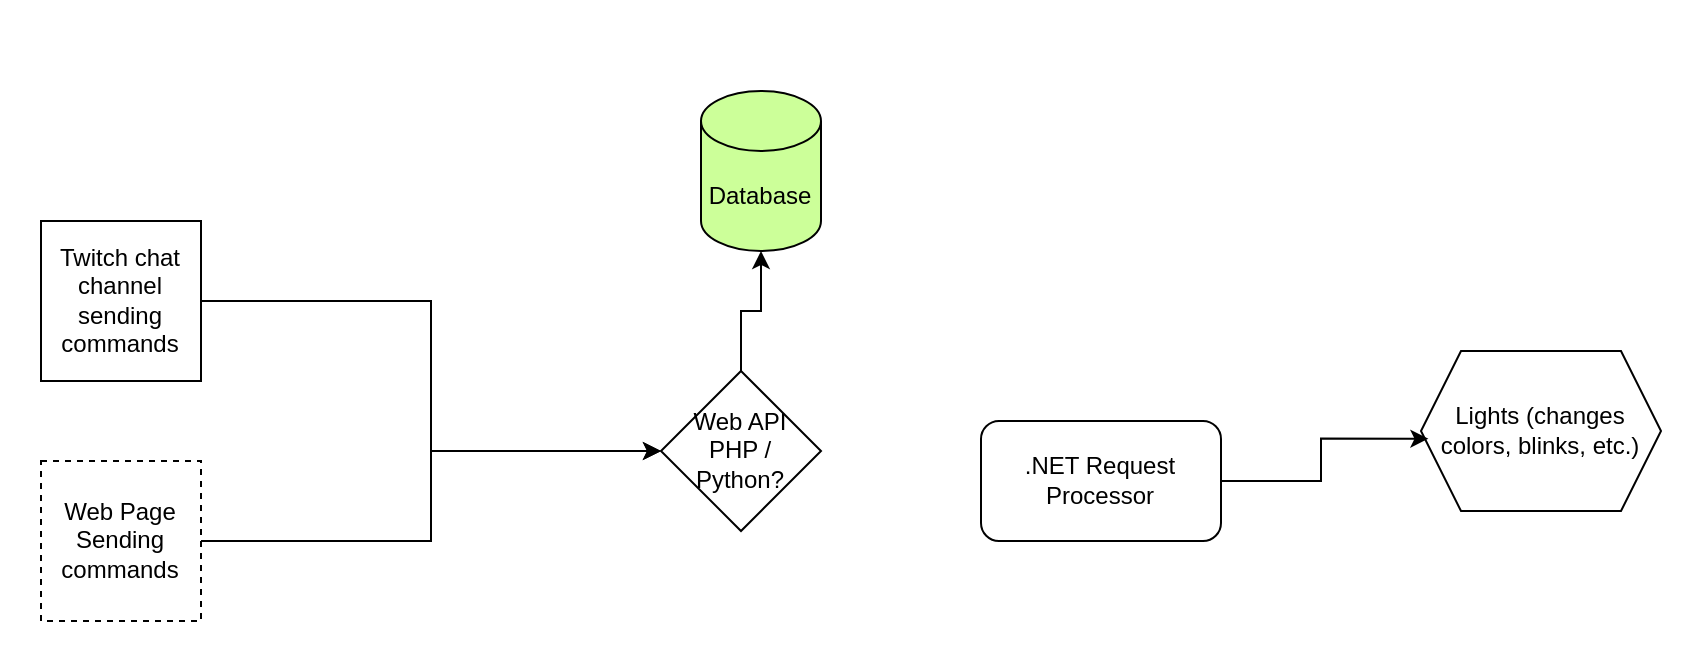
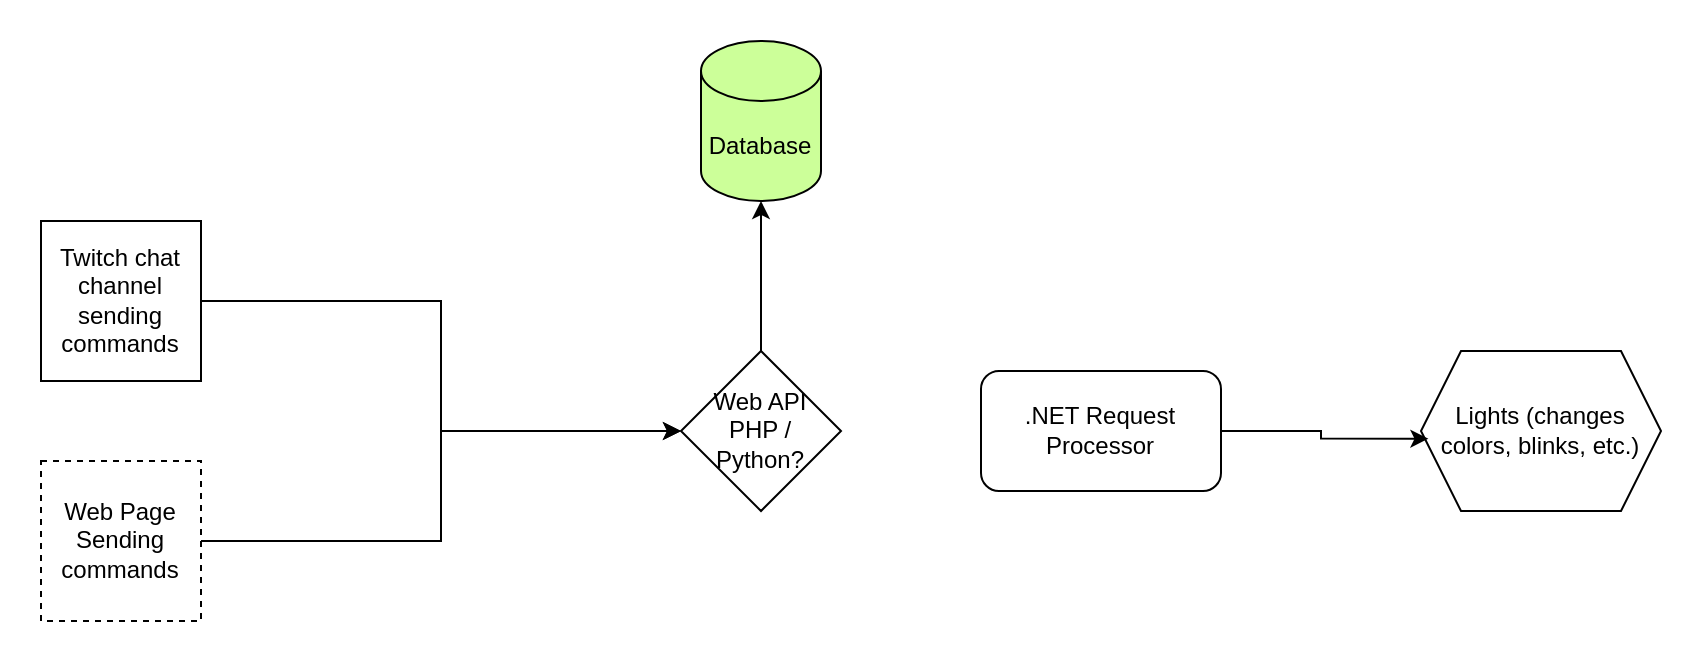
- <mxCell id="7" value="Database" style="shape=cylinder3;whiteSpace=wrap;html=1;boundedLbl=1;backgroundOutline=1;size=15;fillColor=#CCFF99;" vertex="1" parent="1"><mxGeometry x="350" y="45" width="60" height="80" as="geometry" /></mxCell>
+ <mxCell id="7" value="Database" style="shape=cylinder3;whiteSpace=wrap;html=1;boundedLbl=1;backgroundOutline=1;size=15;fillColor=#CCFF99;" vertex="1" parent="1"><mxGeometry x="350" y="20" width="60" height="80" as="geometry" /></mxCell>
- <mxCell id="9" value="Web API&lt;br&gt;PHP / Python?" style="rhombus;whiteSpace=wrap;html=1;" vertex="1" parent="1"><mxGeometry x="330" y="185" width="80" height="80" as="geometry" /></mxCell>
+ <mxCell id="9" value="Web API&lt;br&gt;PHP / Python?" style="rhombus;whiteSpace=wrap;html=1;" vertex="1" parent="1"><mxGeometry x="340" y="175" width="80" height="80" as="geometry" /></mxCell>
- <mxCell id="11" value=".NET Request Processor" style="rounded=1;whiteSpace=wrap;html=1;" vertex="1" parent="1"><mxGeometry x="490" y="210" width="120" height="60" as="geometry" /></mxCell>
+ <mxCell id="11" value=".NET Request Processor" style="rounded=1;whiteSpace=wrap;html=1;" vertex="1" parent="1"><mxGeometry x="490" y="185" width="120" height="60" as="geometry" /></mxCell>
